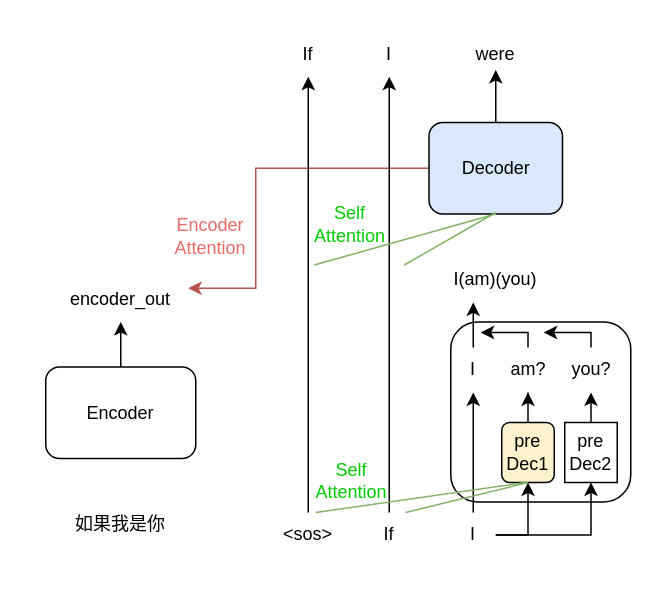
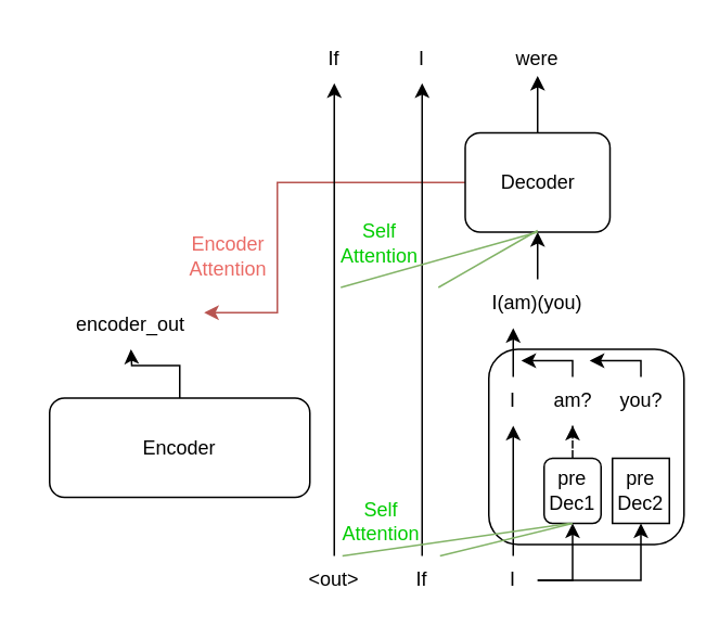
- <mxCell id="5" value="Decoder" style="rounded=1;whiteSpace=wrap;html=1;fillColor=#dae8fc;" vertex="1" parent="1"><mxGeometry x="285.5" y="81" width="89" height="61" as="geometry" /></mxCell>
+ <mxCell id="5" value="Decoder" style="rounded=1;whiteSpace=wrap;html=1;" vertex="1" parent="1"><mxGeometry x="285.5" y="81" width="89" height="61" as="geometry" /></mxCell>
+ <mxCell id="6" style="edgeStyle=orthogonalEdgeStyle;rounded=0;orthogonalLoop=1;jettySize=auto;html=1;entryX=0.5;entryY=1;entryDx=0;entryDy=0;" edge="1" parent="1" source="7" target="5"><mxGeometry relative="1" as="geometry" /></mxCell>
- <mxCell id="19" style="edgeStyle=orthogonalEdgeStyle;rounded=0;orthogonalLoop=1;jettySize=auto;html=1;entryX=0.5;entryY=1;entryDx=0;entryDy=0;" edge="1" parent="1" source="20" target="24"><mxGeometry relative="1" as="geometry" /></mxCell>
+ <mxCell id="19" style="edgeStyle=orthogonalEdgeStyle;rounded=0;orthogonalLoop=1;jettySize=auto;html=1;entryX=0.5;entryY=1;entryDx=0;entryDy=0;dashed=1;" edge="1" parent="1" source="20" target="24"><mxGeometry relative="1" as="geometry" /></mxCell>
- <mxCell id="9" style="edgeStyle=orthogonalEdgeStyle;rounded=0;orthogonalLoop=1;jettySize=auto;html=1;entryX=0.5;entryY=1;entryDx=0;entryDy=0;" edge="1" parent="1" source="10" target="25"><mxGeometry relative="1" as="geometry" /></mxCell>
- <mxCell id="13" value="Encoder" style="rounded=1;whiteSpace=wrap;html=1;" vertex="1" parent="1"><mxGeometry x="30" y="244" width="100" height="61" as="geometry" /></mxCell>
+ <mxCell id="13" value="Encoder" style="rounded=1;whiteSpace=wrap;html=1;" vertex="1" parent="1"><mxGeometry x="30" y="244" width="160" height="61" as="geometry" /></mxCell>
- <mxCell id="20" value="pre&lt;br&gt;Dec1" style="rounded=1;whiteSpace=wrap;html=1;fillColor=#fff2cc;" vertex="1" parent="1"><mxGeometry x="334" y="281" width="35" height="40" as="geometry" /></mxCell>
+ <mxCell id="20" value="pre&lt;br&gt;Dec1" style="rounded=1;whiteSpace=wrap;html=1;" vertex="1" parent="1"><mxGeometry x="334" y="281" width="35" height="40" as="geometry" /></mxCell>
- <mxCell id="11" value="如果我是你" style="text;html=1;strokeColor=none;fillColor=none;align=center;verticalAlign=middle;whiteSpace=wrap;rounded=0;" vertex="1" parent="1"><mxGeometry x="20" y="334" width="120" height="30" as="geometry" /></mxCell>
- <mxCell id="30" value="&amp;lt;sos&amp;gt;" style="text;html=1;strokeColor=none;fillColor=none;align=center;verticalAlign=middle;whiteSpace=wrap;rounded=0;" vertex="1" parent="1"><mxGeometry x="190" y="341" width="30" height="30" as="geometry" /></mxCell>
+ <mxCell id="30" value="&amp;lt;out&amp;gt;" style="text;html=1;strokeColor=none;fillColor=none;align=center;verticalAlign=middle;whiteSpace=wrap;rounded=0;" vertex="1" parent="1"><mxGeometry x="190" y="341" width="30" height="30" as="geometry" /></mxCell>
